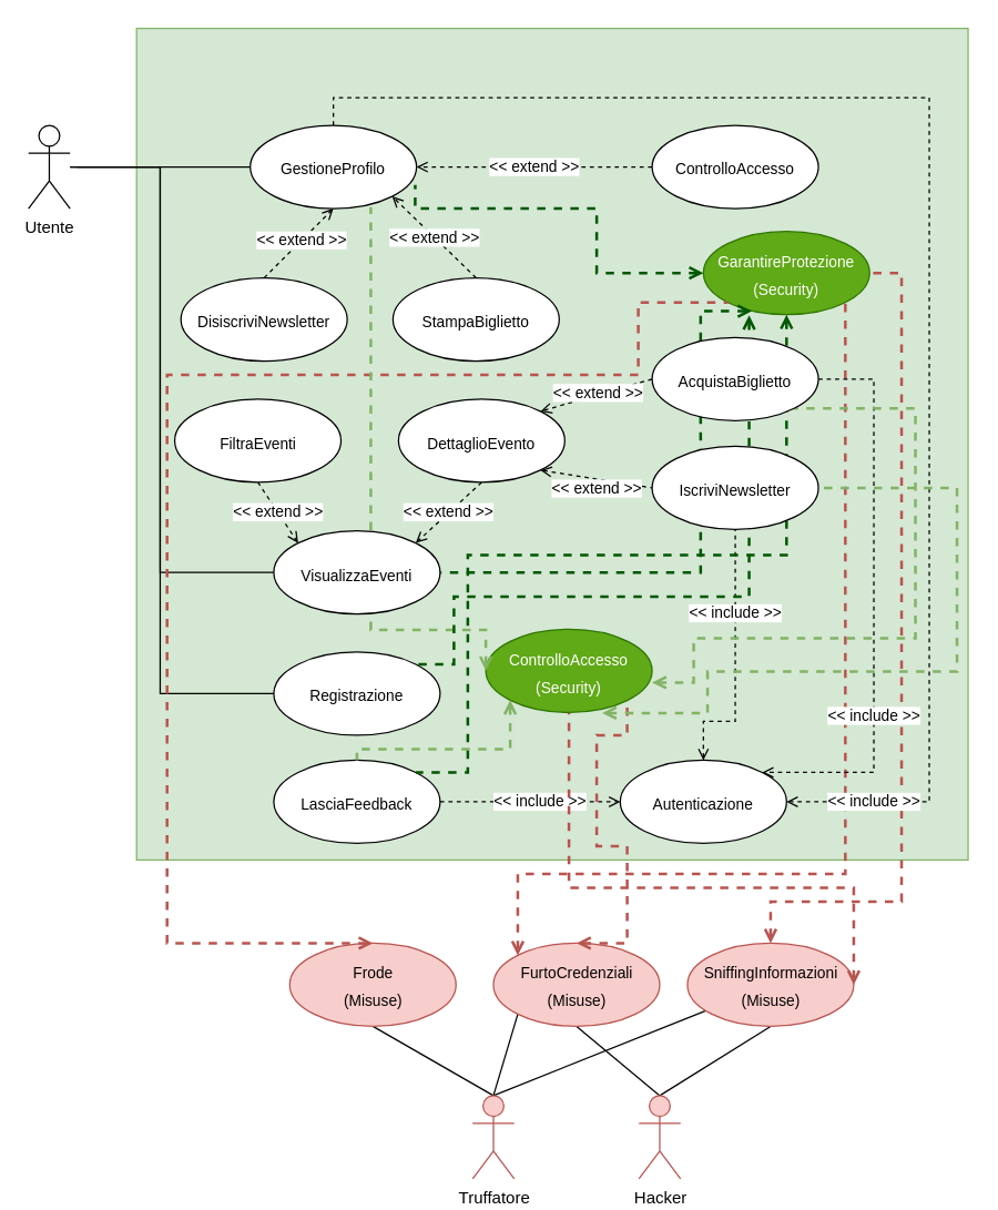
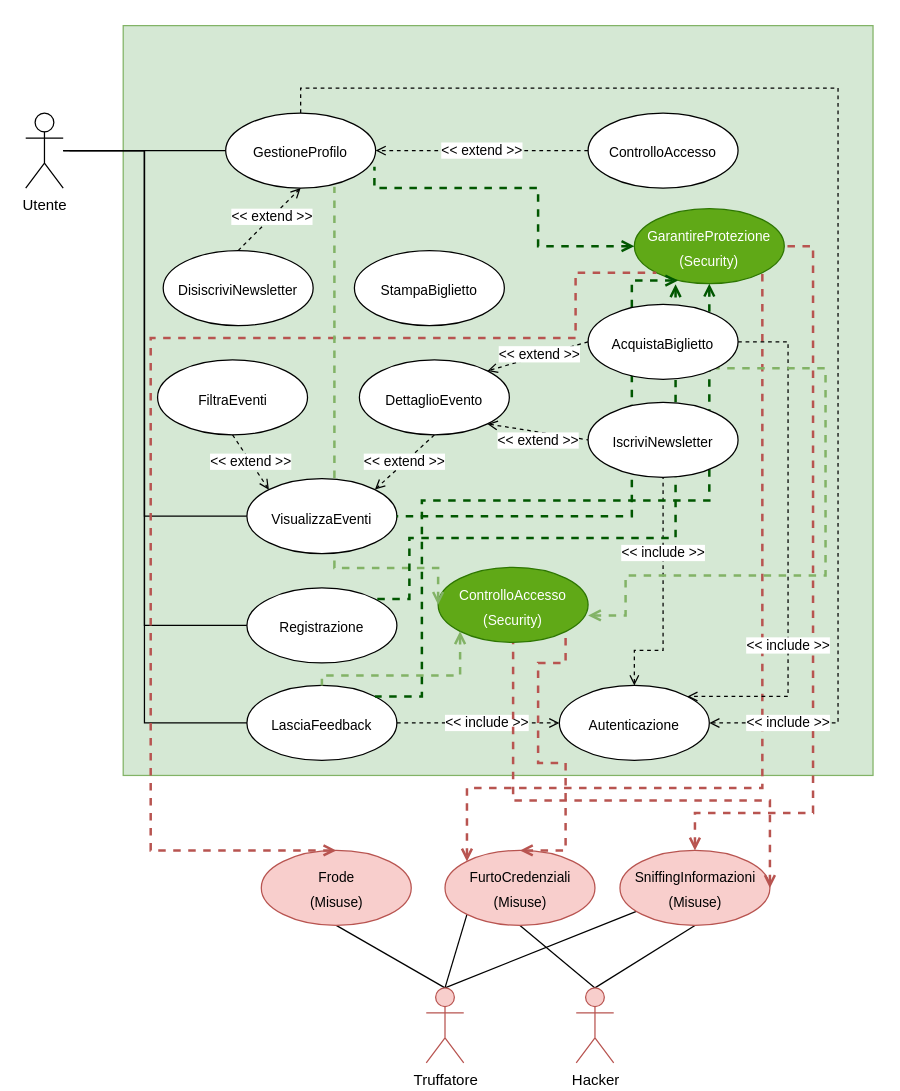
- <mxCell id="12" value="&amp;lt;&amp;lt; extend &amp;gt;&amp;gt;" style="rounded=0;orthogonalLoop=1;jettySize=auto;html=1;exitX=0.5;exitY=0;exitDx=0;exitDy=0;entryX=1;entryY=1;entryDx=0;entryDy=0;endArrow=open;endFill=0;dashed=1;" parent="1" source="13" target="14" edge="1"><mxGeometry relative="1" as="geometry" /></mxCell>
- <mxCell id="47" style="edgeStyle=orthogonalEdgeStyle;rounded=0;orthogonalLoop=1;jettySize=auto;html=1;exitX=0.7;exitY=1.008;exitDx=0;exitDy=0;dashed=1;startArrow=open;startFill=0;endArrow=none;endFill=0;strokeWidth=2;fillColor=#d5e8d4;strokeColor=#82b366;entryX=1;entryY=0.5;entryDx=0;entryDy=0;exitPerimeter=0;" edge="1" parent="1" source="37" target="56"><mxGeometry relative="1" as="geometry"><Array as="points"><mxPoint x="510" y="514" /><mxPoint x="510" y="484" /><mxPoint x="690" y="484" /><mxPoint x="690" y="352" /></Array><mxPoint x="480" y="502" as="sourcePoint" /><mxPoint x="537" y="210" as="targetPoint" /></mxGeometry></mxCell>
+ <mxCell id="4" style="endArrow=none;edgeStyle=orthogonalEdgeStyle;rounded=0;orthogonalLoop=1;jettySize=auto;html=1;entryX=0;entryY=0.5;entryDx=0;entryDy=0;" parent="1" source="7" target="15" edge="1"><mxGeometry relative="1" as="geometry"><Array as="points"><mxPoint x="115" y="120" /><mxPoint x="115" y="578" /></Array></mxGeometry></mxCell>
